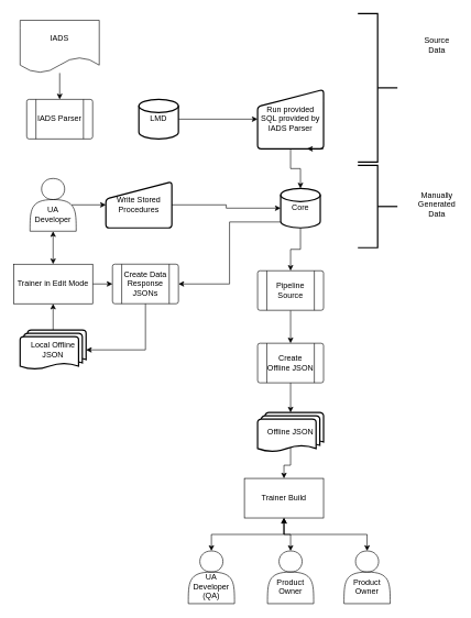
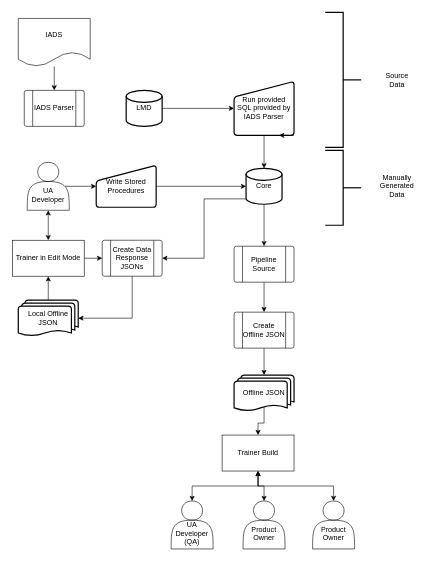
- <mxCell id="37" value="Source Data" style="text;html=1;strokeColor=none;fillColor=none;align=center;verticalAlign=middle;whiteSpace=wrap;rounded=0;" vertex="1" parent="1"><mxGeometry x="632" y="52.5" width="60" height="30" as="geometry" /></mxCell>
+ <mxCell id="37" value="Source Data" style="text;html=1;strokeColor=none;fillColor=none;align=center;verticalAlign=middle;whiteSpace=wrap;rounded=0;" vertex="1" parent="1"><mxGeometry x="632" y="117.5" width="60" height="30" as="geometry" /></mxCell>
- <mxCell id="7" value="Core" style="strokeWidth=2;html=1;shape=mxgraph.flowchart.database;whiteSpace=wrap;" parent="1" vertex="1"><mxGeometry x="425" y="285" width="60" height="60" as="geometry" /></mxCell>
+ <mxCell id="7" value="Core" style="strokeWidth=2;html=1;shape=mxgraph.flowchart.database;whiteSpace=wrap;" parent="1" vertex="1"><mxGeometry x="410" y="280" width="60" height="60" as="geometry" /></mxCell>
